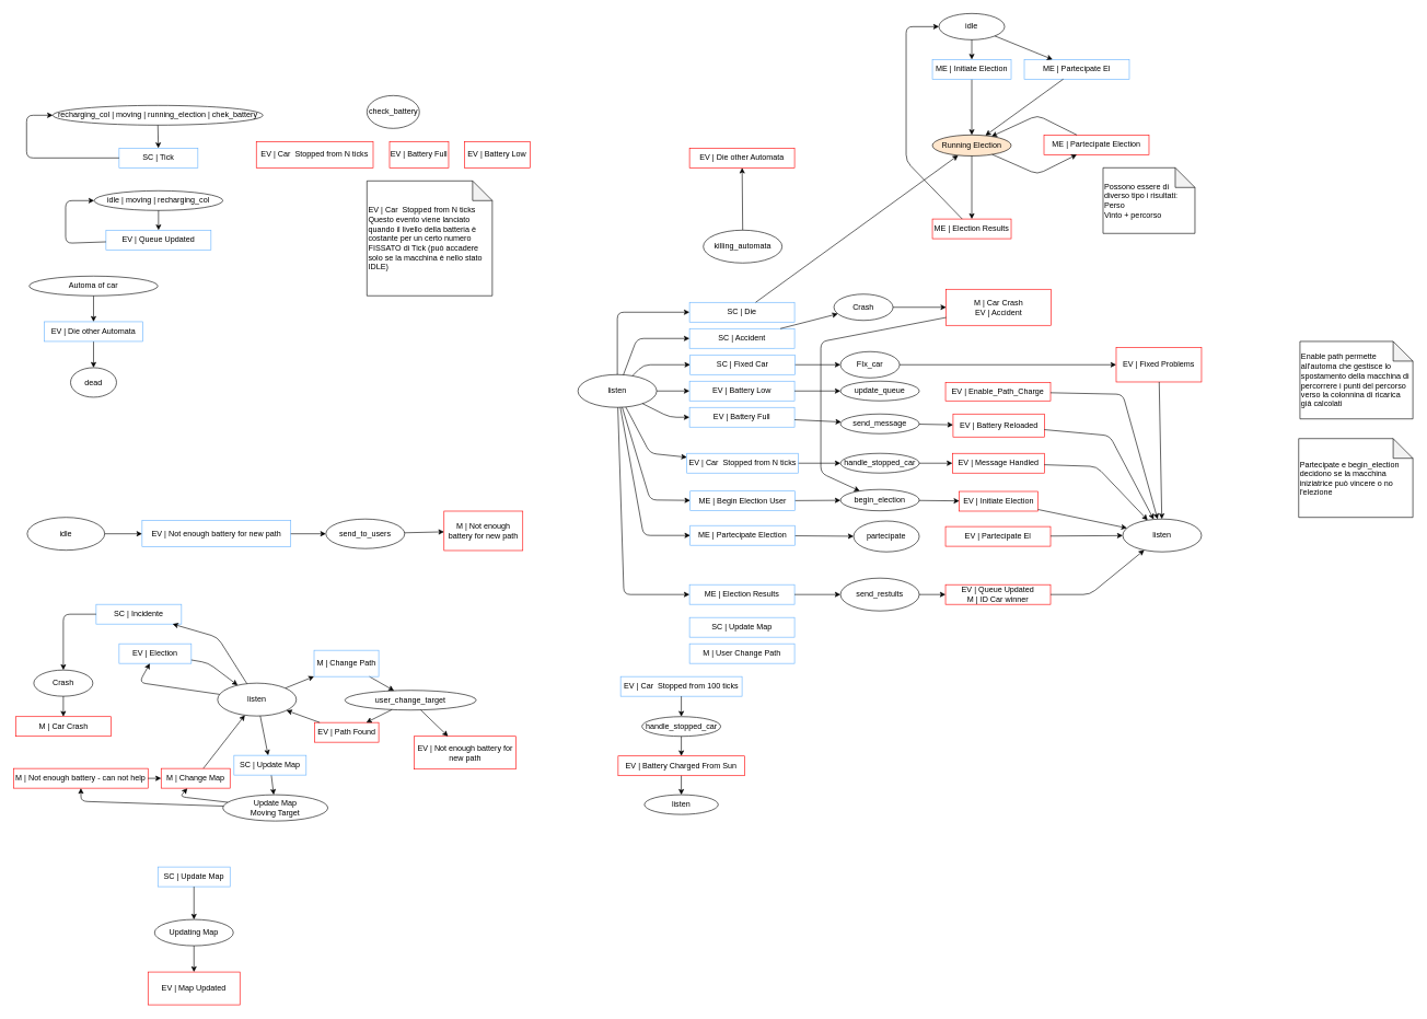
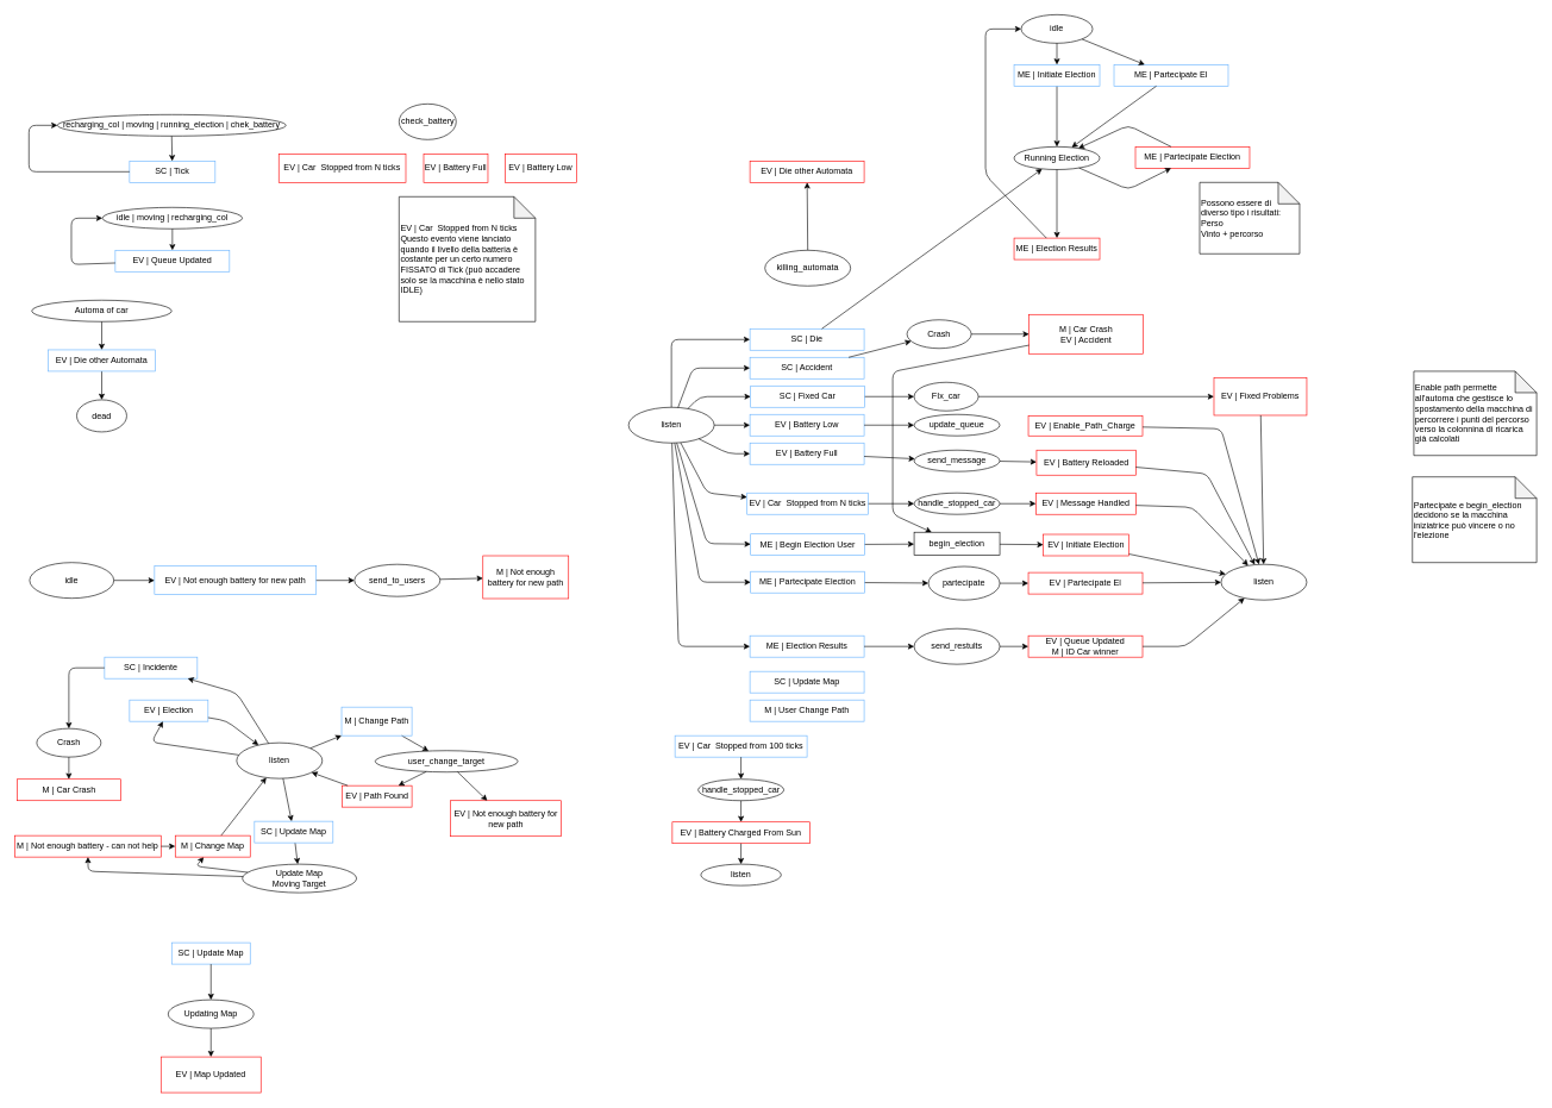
- <mxCell id="101" value="Running Election" style="ellipse;whiteSpace=wrap;html=1;fillColor=#ffe6cc;" vertex="1" parent="1"><mxGeometry x="1420" y="205" width="120" height="32" as="geometry" /></mxCell>
+ <mxCell id="101" value="Running Election" style="ellipse;whiteSpace=wrap;html=1;" vertex="1" parent="1"><mxGeometry x="1420" y="205" width="120" height="32" as="geometry" /></mxCell>
- <mxCell id="122" value="begin_election" style="ellipse;whiteSpace=wrap;html=1;" vertex="1" parent="1"><mxGeometry x="1280" y="745" width="120" height="32.5" as="geometry" /></mxCell>
+ <mxCell id="122" value="begin_election" style="whiteSpace=wrap;html=1;rounded=0;" vertex="1" parent="1"><mxGeometry x="1280" y="745" width="120" height="32.5" as="geometry" /></mxCell>
+ <mxCell id="129" value="" style="endArrow=classic;html=1;" edge="1" parent="1" source="126" target="127"><mxGeometry width="50" height="50" relative="1" as="geometry"><mxPoint x="1800" y="1050" as="sourcePoint" /><mxPoint x="1850" y="1000" as="targetPoint" /></mxGeometry></mxCell>
